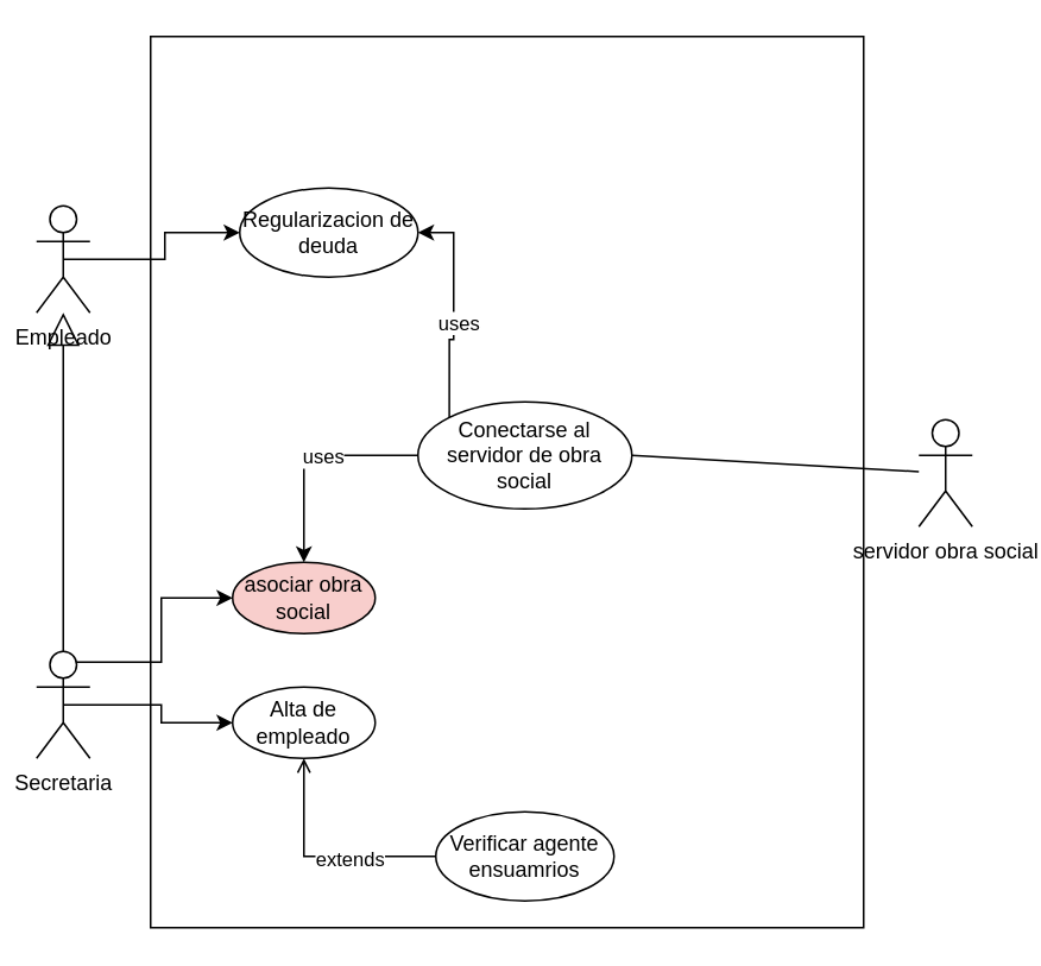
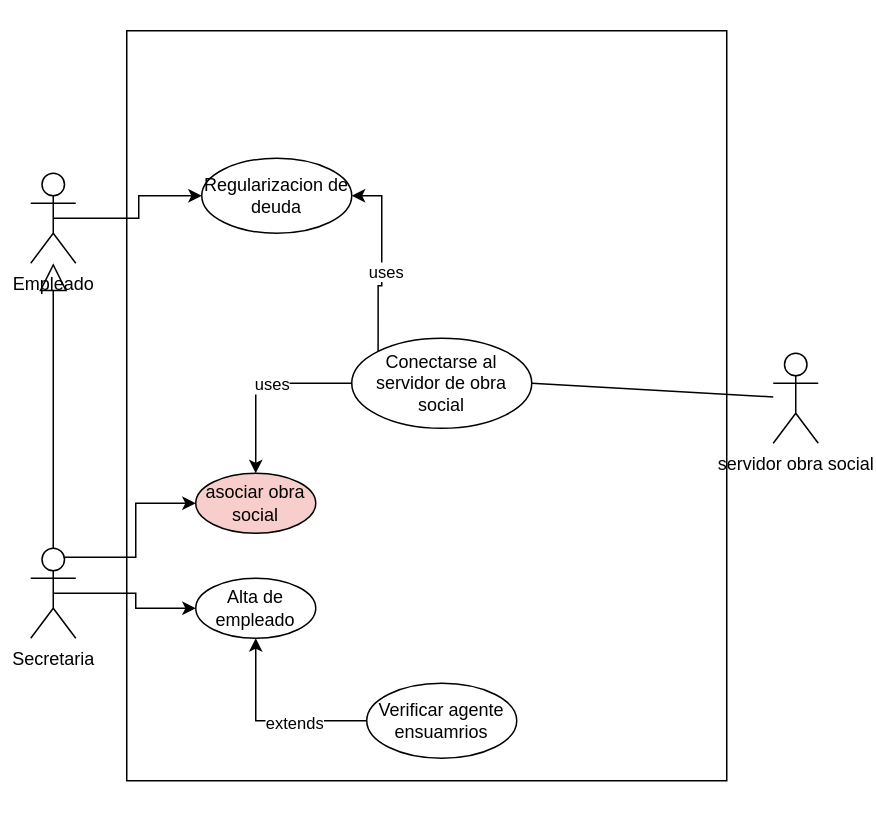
- <mxCell id="11" style="edgeStyle=orthogonalEdgeStyle;rounded=0;orthogonalLoop=1;jettySize=auto;html=1;exitX=0;exitY=0.5;exitDx=0;exitDy=0;endArrow=open;" edge="1" parent="1" source="13" target="10"><mxGeometry relative="1" as="geometry" /></mxCell>
+ <mxCell id="11" style="edgeStyle=orthogonalEdgeStyle;rounded=0;orthogonalLoop=1;jettySize=auto;html=1;exitX=0;exitY=0.5;exitDx=0;exitDy=0;" edge="1" parent="1" source="13" target="10"><mxGeometry relative="1" as="geometry" /></mxCell>
